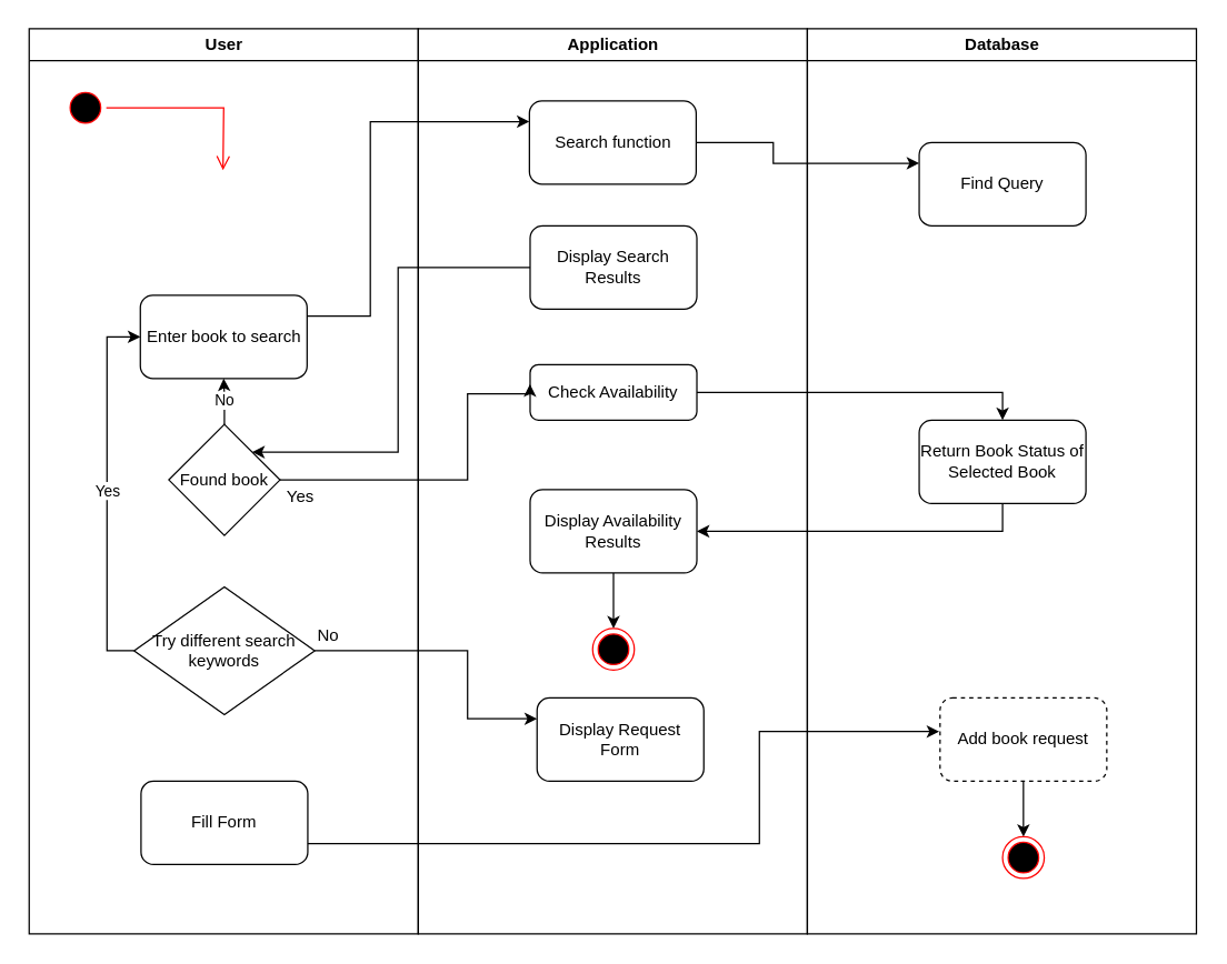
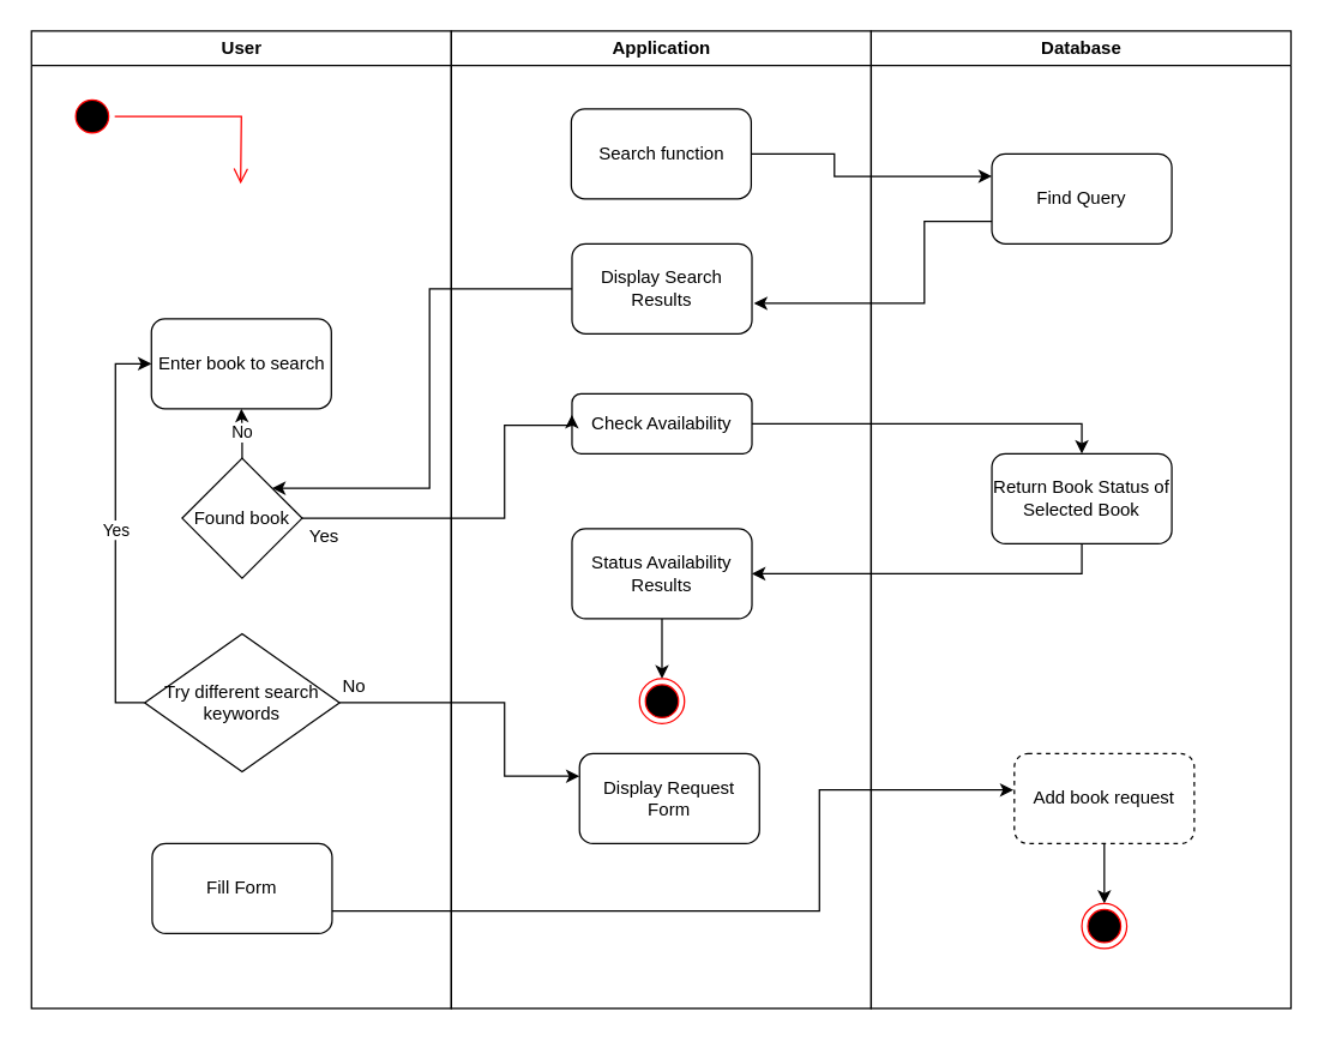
- <mxCell id="27" style="edgeStyle=orthogonalEdgeStyle;rounded=0;orthogonalLoop=1;jettySize=auto;html=1;exitX=1;exitY=0.25;exitDx=0;exitDy=0;entryX=0;entryY=0.25;entryDx=0;entryDy=0;" parent="1" source="5" target="20" edge="1"><mxGeometry relative="1" as="geometry"><Array as="points"><mxPoint x="266" y="227" /><mxPoint x="266" y="87" /></Array></mxGeometry></mxCell>
+ <mxCell id="33" style="edgeStyle=orthogonalEdgeStyle;rounded=0;orthogonalLoop=1;jettySize=auto;html=1;exitX=0;exitY=0.75;exitDx=0;exitDy=0;entryX=1.011;entryY=0.661;entryDx=0;entryDy=0;entryPerimeter=0;" edge="1" parent="1" source="25" target="14"><mxGeometry relative="1" as="geometry"><Array as="points"><mxPoint x="616" y="147" /><mxPoint x="616" y="202" /></Array></mxGeometry></mxCell>
- <mxCell id="16" value="Display Availability Results" style="rounded=1;whiteSpace=wrap;html=1;" parent="13" vertex="1"><mxGeometry x="80.5" y="332" width="120" height="60" as="geometry" /></mxCell>
+ <mxCell id="16" value="Status Availability Results" style="rounded=1;whiteSpace=wrap;html=1;" parent="13" vertex="1"><mxGeometry x="80.5" y="332" width="120" height="60" as="geometry" /></mxCell>
